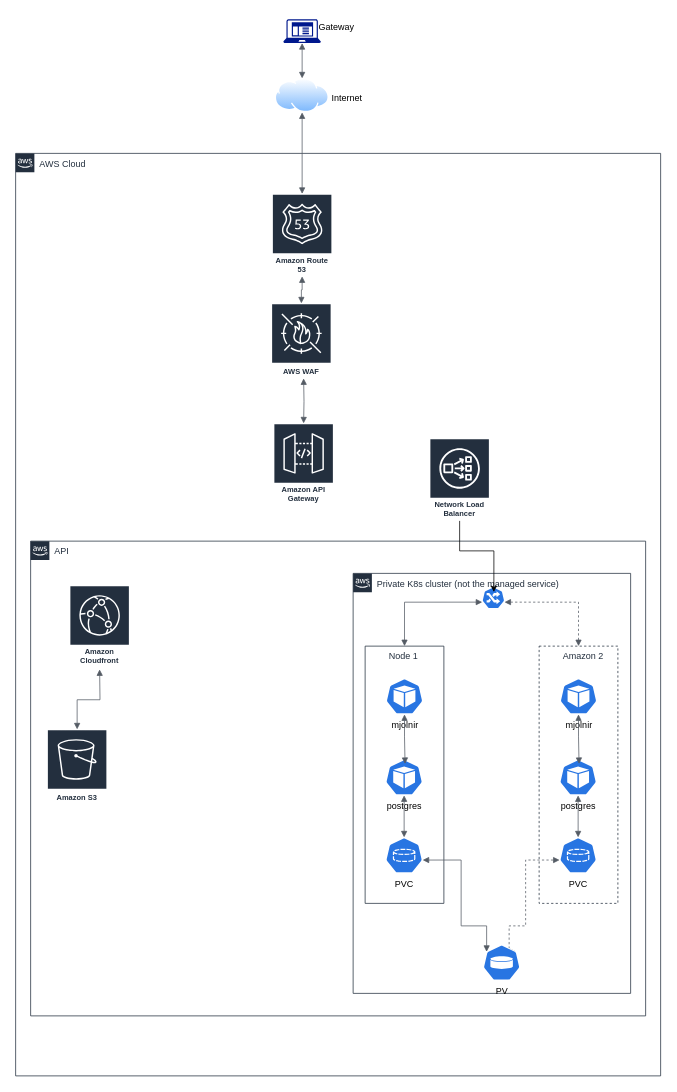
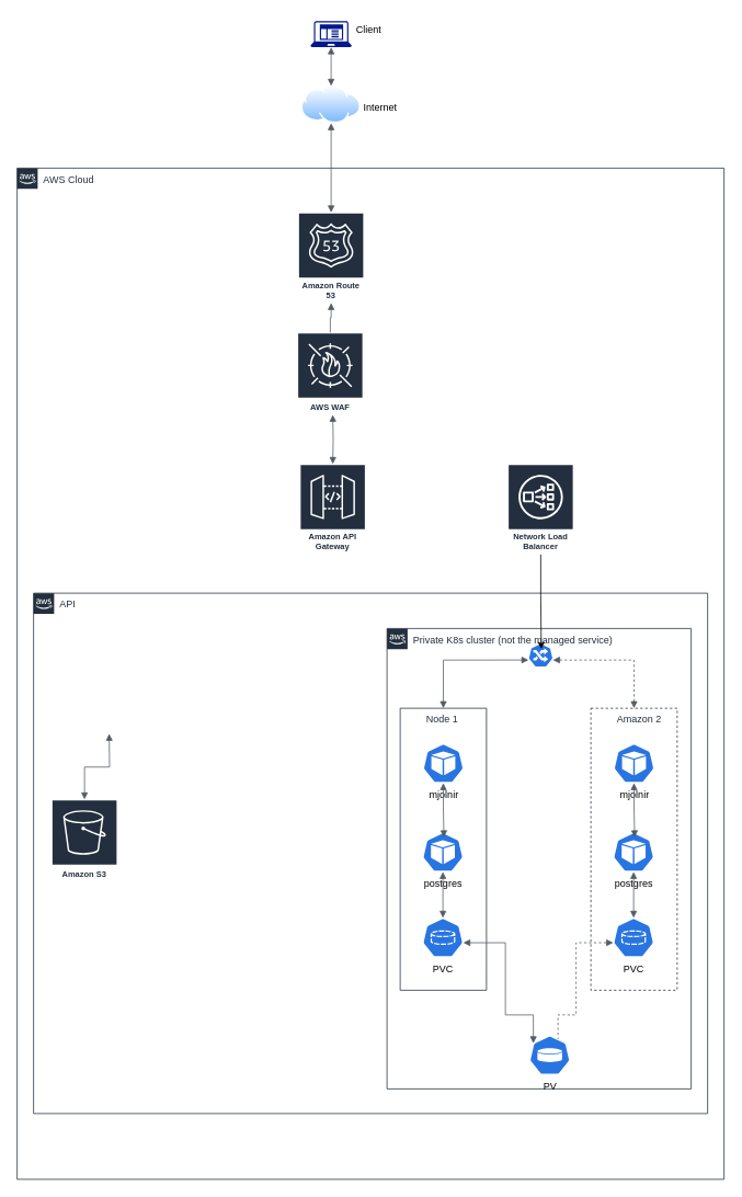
- <mxCell id="19" value="&lt;div&gt;Gateway&lt;/div&gt;" style="text;html=1;strokeColor=none;fillColor=none;align=center;verticalAlign=middle;whiteSpace=wrap;rounded=0;" vertex="1" parent="1"><mxGeometry x="418" y="20.5" width="60" height="30" as="geometry" /></mxCell>
+ <mxCell id="19" value="&lt;div&gt;Client&lt;/div&gt;" style="text;html=1;strokeColor=none;fillColor=none;align=center;verticalAlign=middle;whiteSpace=wrap;rounded=0;" vertex="1" parent="1"><mxGeometry x="418" y="20.5" width="60" height="30" as="geometry" /></mxCell>
- <mxCell id="10" value="" style="edgeStyle=orthogonalEdgeStyle;html=1;endArrow=block;elbow=vertical;startArrow=block;startFill=1;endFill=1;strokeColor=#545B64;rounded=0;" edge="1" parent="2" source="6" target="7"><mxGeometry width="100" relative="1" as="geometry"><mxPoint x="385" y="120" as="sourcePoint" /><mxPoint x="484" y="100" as="targetPoint" /></mxGeometry></mxCell>
+ <mxCell id="10" value="" style="edgeStyle=orthogonalEdgeStyle;html=1;endArrow=none;elbow=vertical;startArrow=block;startFill=1;endFill=1;strokeColor=#545B64;rounded=0;" edge="1" parent="2" source="6" target="7"><mxGeometry width="100" relative="1" as="geometry"><mxPoint x="385" y="120" as="sourcePoint" /><mxPoint x="484" y="100" as="targetPoint" /></mxGeometry></mxCell>
- <mxCell id="12" value="Network Load Balancer" style="sketch=0;outlineConnect=0;fontColor=#232F3E;gradientColor=none;strokeColor=#ffffff;fillColor=#232F3E;dashed=0;verticalLabelPosition=middle;verticalAlign=bottom;align=center;html=1;whiteSpace=wrap;fontSize=10;fontStyle=1;spacing=3;shape=mxgraph.aws4.productIcon;prIcon=mxgraph.aws4.network_load_balancer;" vertex="1" parent="2"><mxGeometry x="552" y="380" width="80" height="110" as="geometry" /></mxCell>
+ <mxCell id="12" value="Network Load Balancer" style="sketch=0;outlineConnect=0;fontColor=#232F3E;gradientColor=none;strokeColor=#ffffff;fillColor=#232F3E;dashed=0;verticalLabelPosition=middle;verticalAlign=bottom;align=center;html=1;whiteSpace=wrap;fontSize=10;fontStyle=1;spacing=3;shape=mxgraph.aws4.productIcon;prIcon=mxgraph.aws4.network_load_balancer;" vertex="1" parent="2"><mxGeometry x="597" y="360" width="80" height="110" as="geometry" /></mxCell>
- <mxCell id="9" value="Amazon Cloudfront" style="sketch=0;outlineConnect=0;fontColor=#232F3E;gradientColor=none;strokeColor=#ffffff;fillColor=#232F3E;dashed=0;verticalLabelPosition=middle;verticalAlign=bottom;align=center;html=1;whiteSpace=wrap;fontSize=10;fontStyle=1;spacing=3;shape=mxgraph.aws4.productIcon;prIcon=mxgraph.aws4.cloudfront;" vertex="1" parent="2"><mxGeometry x="72" y="576" width="80" height="110" as="geometry" /></mxCell>
